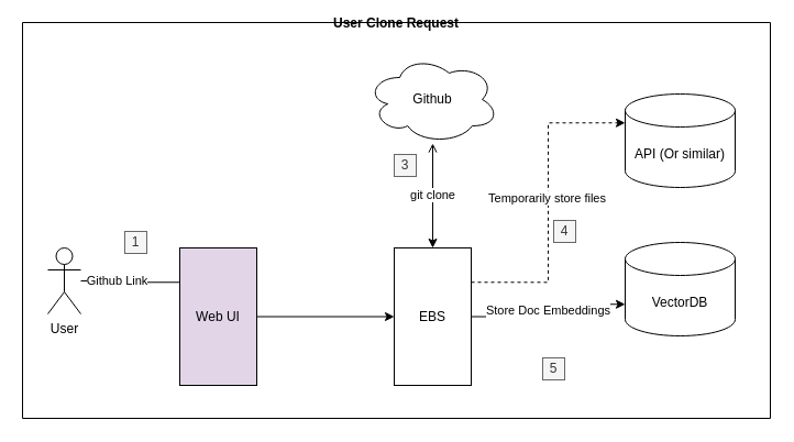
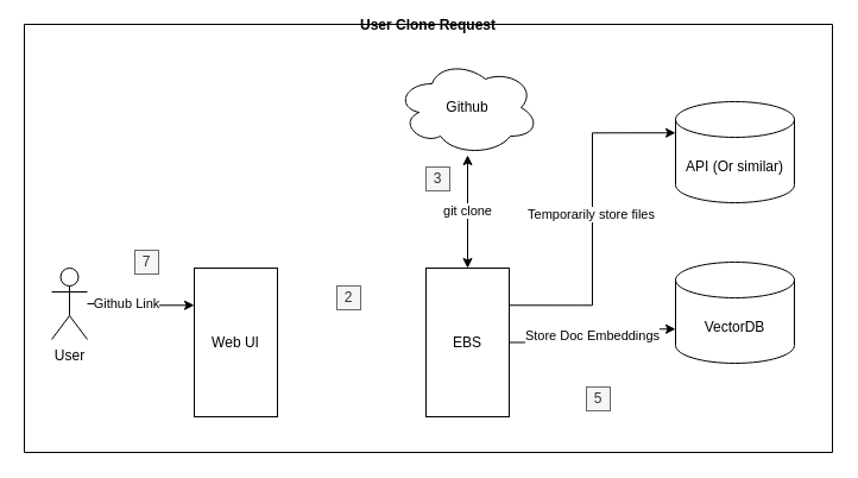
- <mxCell id="11" value="git clone" style="edgeStyle=orthogonalEdgeStyle;rounded=0;orthogonalLoop=1;jettySize=auto;html=1;startArrow=classic;startFill=1;endArrow=open;" edge="1" parent="2" source="8" target="4"><mxGeometry relative="1" as="geometry" /></mxCell>
+ <mxCell id="11" value="git clone" style="edgeStyle=orthogonalEdgeStyle;rounded=0;orthogonalLoop=1;jettySize=auto;html=1;startArrow=classic;startFill=1;" edge="1" parent="2" source="8" target="4"><mxGeometry relative="1" as="geometry" /></mxCell>
- <mxCell id="15" value="4" style="text;html=1;align=center;verticalAlign=middle;whiteSpace=wrap;rounded=0;fillColor=#f5f5f5;fontColor=#333333;strokeColor=#666666;" vertex="1" parent="2"><mxGeometry x="483" y="180" width="20" height="20" as="geometry" /></mxCell>
- <mxCell id="5" value="1" style="text;html=1;align=center;verticalAlign=middle;whiteSpace=wrap;rounded=0;fillColor=#f5f5f5;fontColor=#333333;strokeColor=#666666;" vertex="1" parent="2"><mxGeometry x="93" y="190" width="20" height="20" as="geometry" /></mxCell>
+ <mxCell id="5" value="7" style="text;html=1;align=center;verticalAlign=middle;whiteSpace=wrap;rounded=0;fillColor=#f5f5f5;fontColor=#333333;strokeColor=#666666;" vertex="1" parent="2"><mxGeometry x="93" y="190" width="20" height="20" as="geometry" /></mxCell>
+ <mxCell id="6" value="2" style="text;html=1;align=center;verticalAlign=middle;whiteSpace=wrap;rounded=0;fillColor=#f5f5f5;fontColor=#333333;strokeColor=#666666;" vertex="1" parent="2"><mxGeometry x="263" y="220" width="20" height="20" as="geometry" /></mxCell>
- <mxCell id="9" style="edgeStyle=orthogonalEdgeStyle;rounded=0;orthogonalLoop=1;jettySize=auto;html=1;entryX=0;entryY=0.25;entryDx=0;entryDy=0;endArrow=none;" edge="1" parent="2" source="3" target="17"><mxGeometry relative="1" as="geometry"><mxPoint x="433" y="260" as="targetPoint" /></mxGeometry></mxCell>
+ <mxCell id="9" style="edgeStyle=orthogonalEdgeStyle;rounded=0;orthogonalLoop=1;jettySize=auto;html=1;entryX=0;entryY=0.25;entryDx=0;entryDy=0;" edge="1" parent="2" source="3" target="17"><mxGeometry relative="1" as="geometry"><mxPoint x="433" y="260" as="targetPoint" /></mxGeometry></mxCell>
- <mxCell id="13" style="edgeStyle=orthogonalEdgeStyle;rounded=0;orthogonalLoop=1;jettySize=auto;html=1;exitX=1;exitY=0.25;exitDx=0;exitDy=0;entryX=0;entryY=0;entryDx=0;entryDy=26.25;entryPerimeter=0;dashed=1;" edge="1" parent="2" source="8" target="12"><mxGeometry relative="1" as="geometry" /></mxCell>
+ <mxCell id="13" style="edgeStyle=orthogonalEdgeStyle;rounded=0;orthogonalLoop=1;jettySize=auto;html=1;exitX=1;exitY=0.25;exitDx=0;exitDy=0;entryX=0;entryY=0;entryDx=0;entryDy=26.25;entryPerimeter=0;" edge="1" parent="2" source="8" target="12"><mxGeometry relative="1" as="geometry" /></mxCell>
- <mxCell id="17" value="Web UI" style="rounded=0;whiteSpace=wrap;html=1;fillColor=#e1d5e7;" vertex="1" parent="2"><mxGeometry x="143" y="205" width="70" height="125" as="geometry" /></mxCell>
+ <mxCell id="17" value="Web UI" style="rounded=0;whiteSpace=wrap;html=1;" vertex="1" parent="2"><mxGeometry x="143" y="205" width="70" height="125" as="geometry" /></mxCell>
- <mxCell id="16" style="edgeStyle=orthogonalEdgeStyle;rounded=0;orthogonalLoop=1;jettySize=auto;html=1;" edge="1" parent="2" source="17" target="8"><mxGeometry relative="1" as="geometry" /></mxCell>
